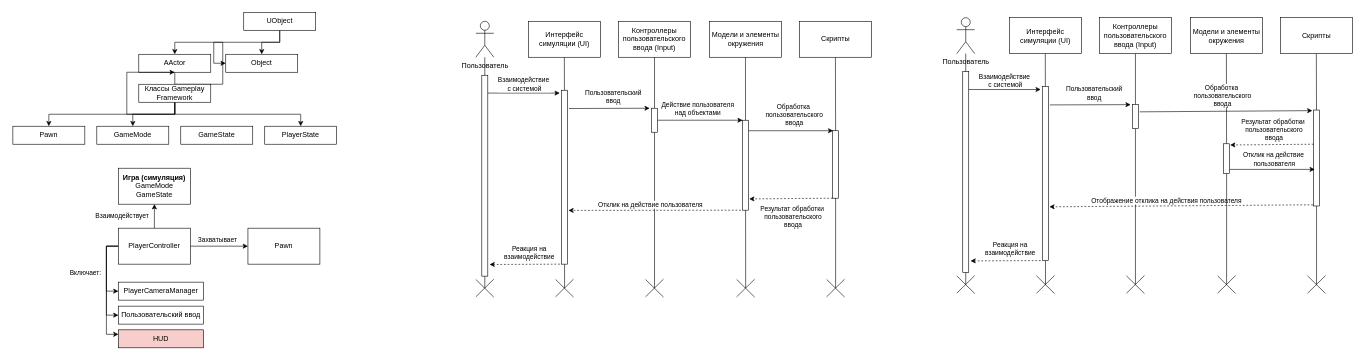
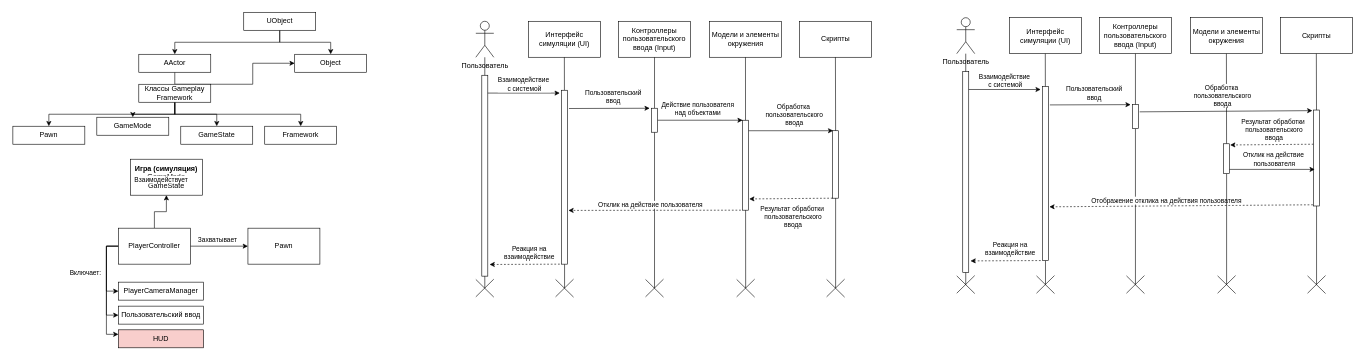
- <mxCell id="5" value="Object" style="rounded=0;whiteSpace=wrap;html=1;" parent="1" vertex="1"><mxGeometry x="375" y="90" width="120" height="30" as="geometry" /></mxCell>
+ <mxCell id="5" value="Object" style="rounded=0;whiteSpace=wrap;html=1;" parent="1" vertex="1"><mxGeometry x="490" y="90" width="120" height="30" as="geometry" /></mxCell>
- <mxCell id="9" style="edgeStyle=orthogonalEdgeStyle;rounded=0;orthogonalLoop=1;jettySize=auto;html=1;exitX=0.5;exitY=1;exitDx=0;exitDy=0;" parent="1" source="12" target="7" edge="1"><mxGeometry relative="1" as="geometry" /></mxCell>
+ <mxCell id="9" style="edgeStyle=orthogonalEdgeStyle;rounded=0;orthogonalLoop=1;jettySize=auto;html=1;exitX=0.5;exitY=1;exitDx=0;exitDy=0;" parent="1" source="12" target="14" edge="1"><mxGeometry relative="1" as="geometry" /></mxCell>
- <mxCell id="13" value="GameMode" style="rounded=0;whiteSpace=wrap;html=1;" parent="1" vertex="1"><mxGeometry x="160" y="210" width="120" height="30" as="geometry" /></mxCell>
+ <mxCell id="13" value="GameMode" style="rounded=0;whiteSpace=wrap;html=1;" parent="1" vertex="1"><mxGeometry x="160" y="195" width="120" height="30" as="geometry" /></mxCell>
- <mxCell id="15" value="PlayerState" style="rounded=0;whiteSpace=wrap;html=1;" parent="1" vertex="1"><mxGeometry x="440" y="210" width="120" height="30" as="geometry" /></mxCell>
+ <mxCell id="15" value="Framework" style="rounded=0;whiteSpace=wrap;html=1;" parent="1" vertex="1"><mxGeometry x="440" y="210" width="120" height="30" as="geometry" /></mxCell>
- <mxCell id="17" value="&lt;b&gt;Игра (симуляция)&lt;/b&gt;&lt;br&gt;GameMode&lt;br&gt;GameState" style="rounded=0;whiteSpace=wrap;html=1;" parent="1" vertex="1"><mxGeometry x="196" y="280" width="120" height="60" as="geometry" /></mxCell>
+ <mxCell id="17" value="&lt;b&gt;Игра (симуляция)&lt;/b&gt;&lt;br&gt;GameMode&lt;br&gt;GameState" style="rounded=0;whiteSpace=wrap;html=1;" parent="1" vertex="1"><mxGeometry x="216" y="265" width="120" height="60" as="geometry" /></mxCell>
